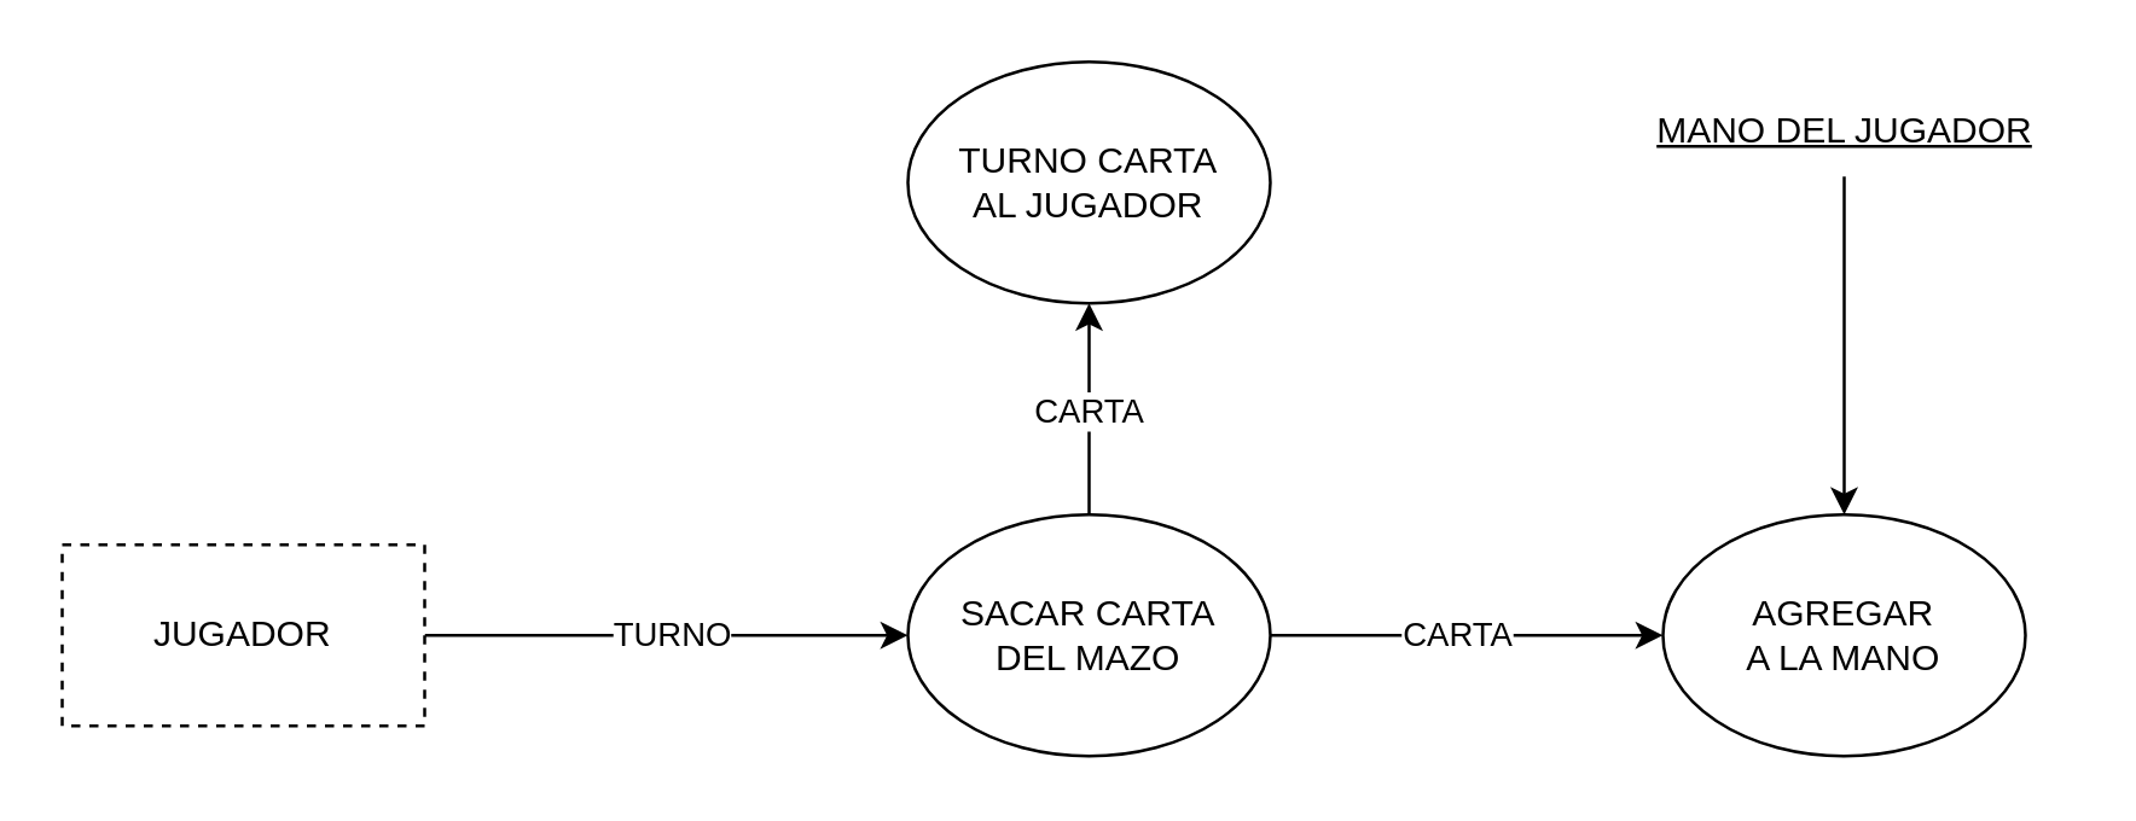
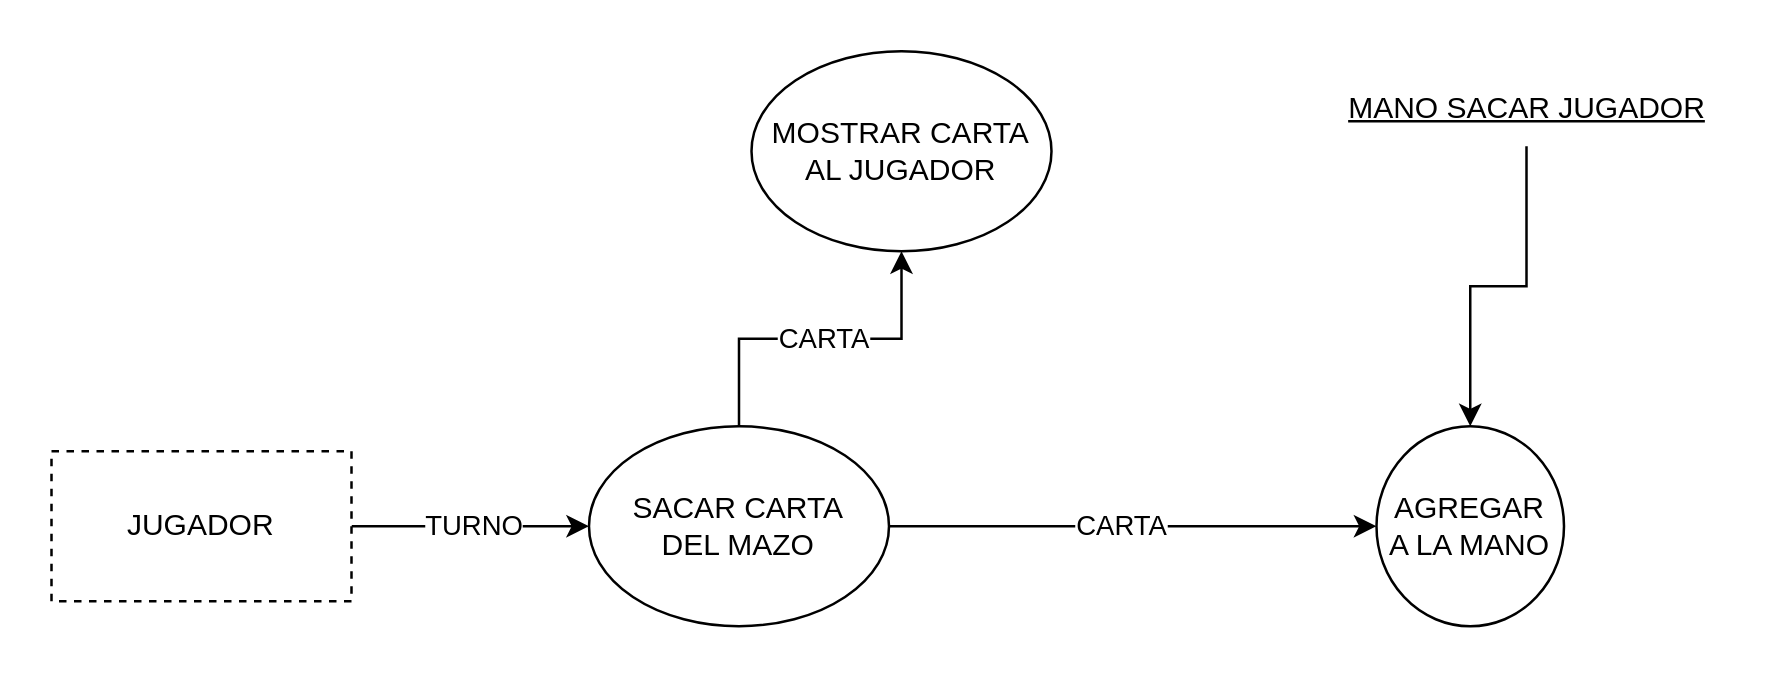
- <mxCell id="12" value="&lt;u&gt;MANO DEL JUGADOR&lt;br&gt;&lt;/u&gt;" style="text;html=1;align=center;verticalAlign=middle;resizable=0;points=[];autosize=1;strokeColor=none;fillColor=none;" vertex="1" parent="1"><mxGeometry x="535" y="28" width="150" height="30" as="geometry" /></mxCell>
+ <mxCell id="12" value="&lt;u&gt;MANO SACAR JUGADOR&lt;br&gt;&lt;/u&gt;" style="text;html=1;align=center;verticalAlign=middle;resizable=0;points=[];autosize=1;strokeColor=none;fillColor=none;" vertex="1" parent="1"><mxGeometry x="535" y="28" width="150" height="30" as="geometry" /></mxCell>
- <mxCell id="13" value="&lt;div&gt;TURNO CARTA&lt;/div&gt;&lt;div&gt;AL JUGADOR&lt;br&gt;&lt;/div&gt;" style="ellipse;whiteSpace=wrap;html=1;" vertex="1" parent="1"><mxGeometry x="300" y="20" width="120" height="80" as="geometry" /></mxCell>
+ <mxCell id="13" value="&lt;div&gt;MOSTRAR CARTA&lt;/div&gt;&lt;div&gt;AL JUGADOR&lt;br&gt;&lt;/div&gt;" style="ellipse;whiteSpace=wrap;html=1;" vertex="1" parent="1"><mxGeometry x="300" y="20" width="120" height="80" as="geometry" /></mxCell>
- <mxCell id="9" value="&lt;div&gt;SACAR CARTA&lt;/div&gt;&lt;div&gt;DEL MAZO&lt;br&gt;&lt;/div&gt;" style="ellipse;whiteSpace=wrap;html=1;" vertex="1" parent="1"><mxGeometry x="300" y="170" width="120" height="80" as="geometry" /></mxCell>
+ <mxCell id="9" value="&lt;div&gt;SACAR CARTA&lt;/div&gt;&lt;div&gt;DEL MAZO&lt;br&gt;&lt;/div&gt;" style="ellipse;whiteSpace=wrap;html=1;" vertex="1" parent="1"><mxGeometry x="235" y="170" width="120" height="80" as="geometry" /></mxCell>
- <mxCell id="10" value="&lt;div&gt;AGREGAR&lt;/div&gt;&lt;div&gt;A LA MANO&lt;br&gt;&lt;/div&gt;" style="ellipse;whiteSpace=wrap;html=1;" vertex="1" parent="1"><mxGeometry x="550" y="170" width="120" height="80" as="geometry" /></mxCell>
+ <mxCell id="10" value="&lt;div&gt;AGREGAR&lt;/div&gt;&lt;div&gt;A LA MANO&lt;br&gt;&lt;/div&gt;" style="ellipse;whiteSpace=wrap;html=1;" vertex="1" parent="1"><mxGeometry x="550" y="170" width="75" height="80" as="geometry" /></mxCell>
